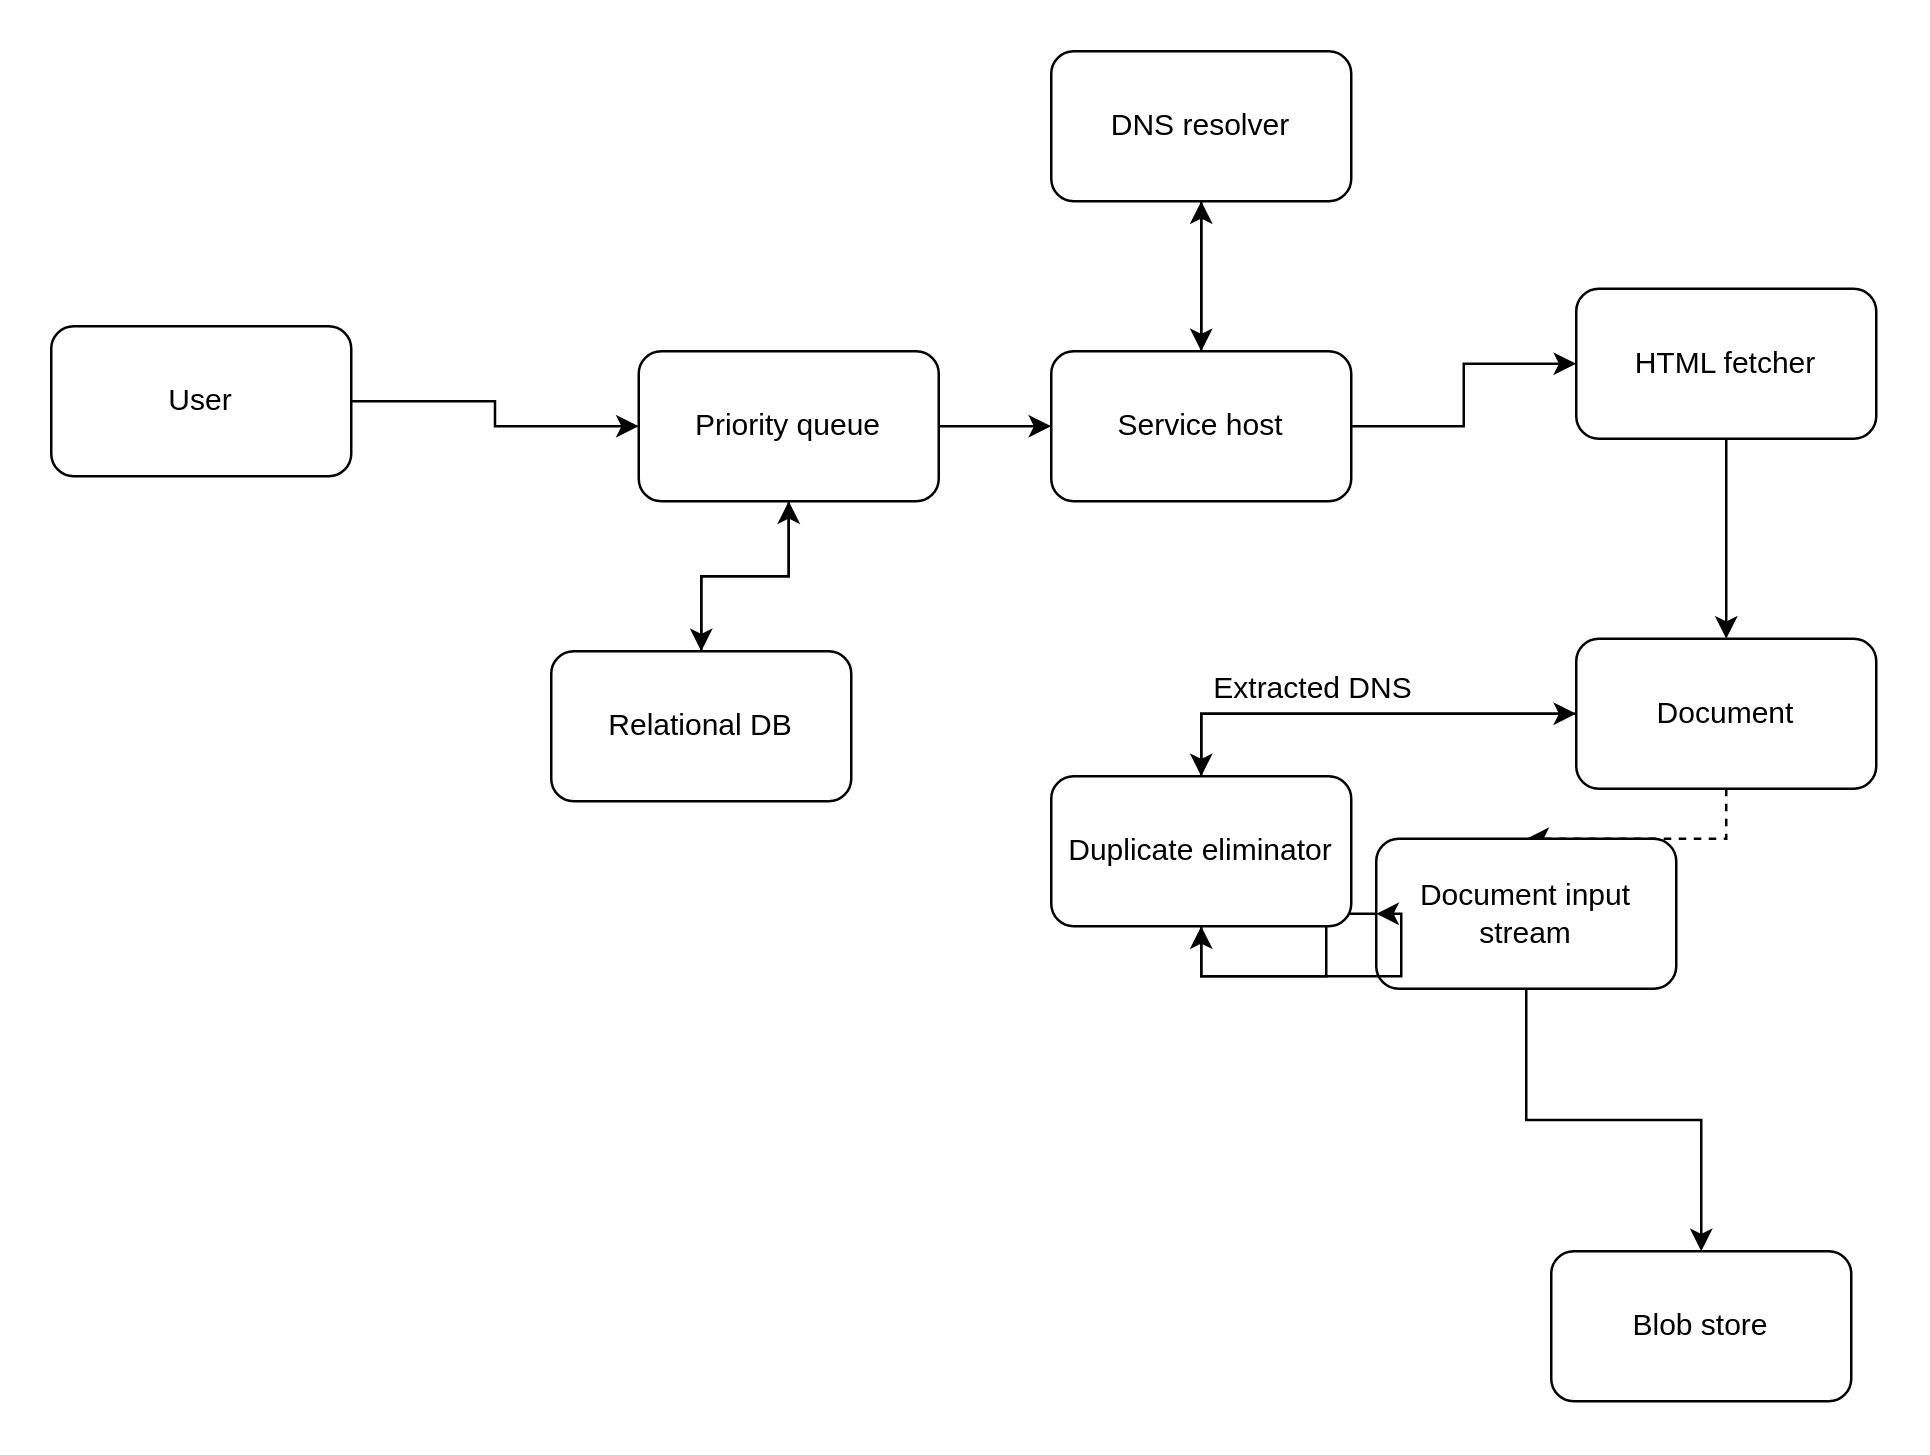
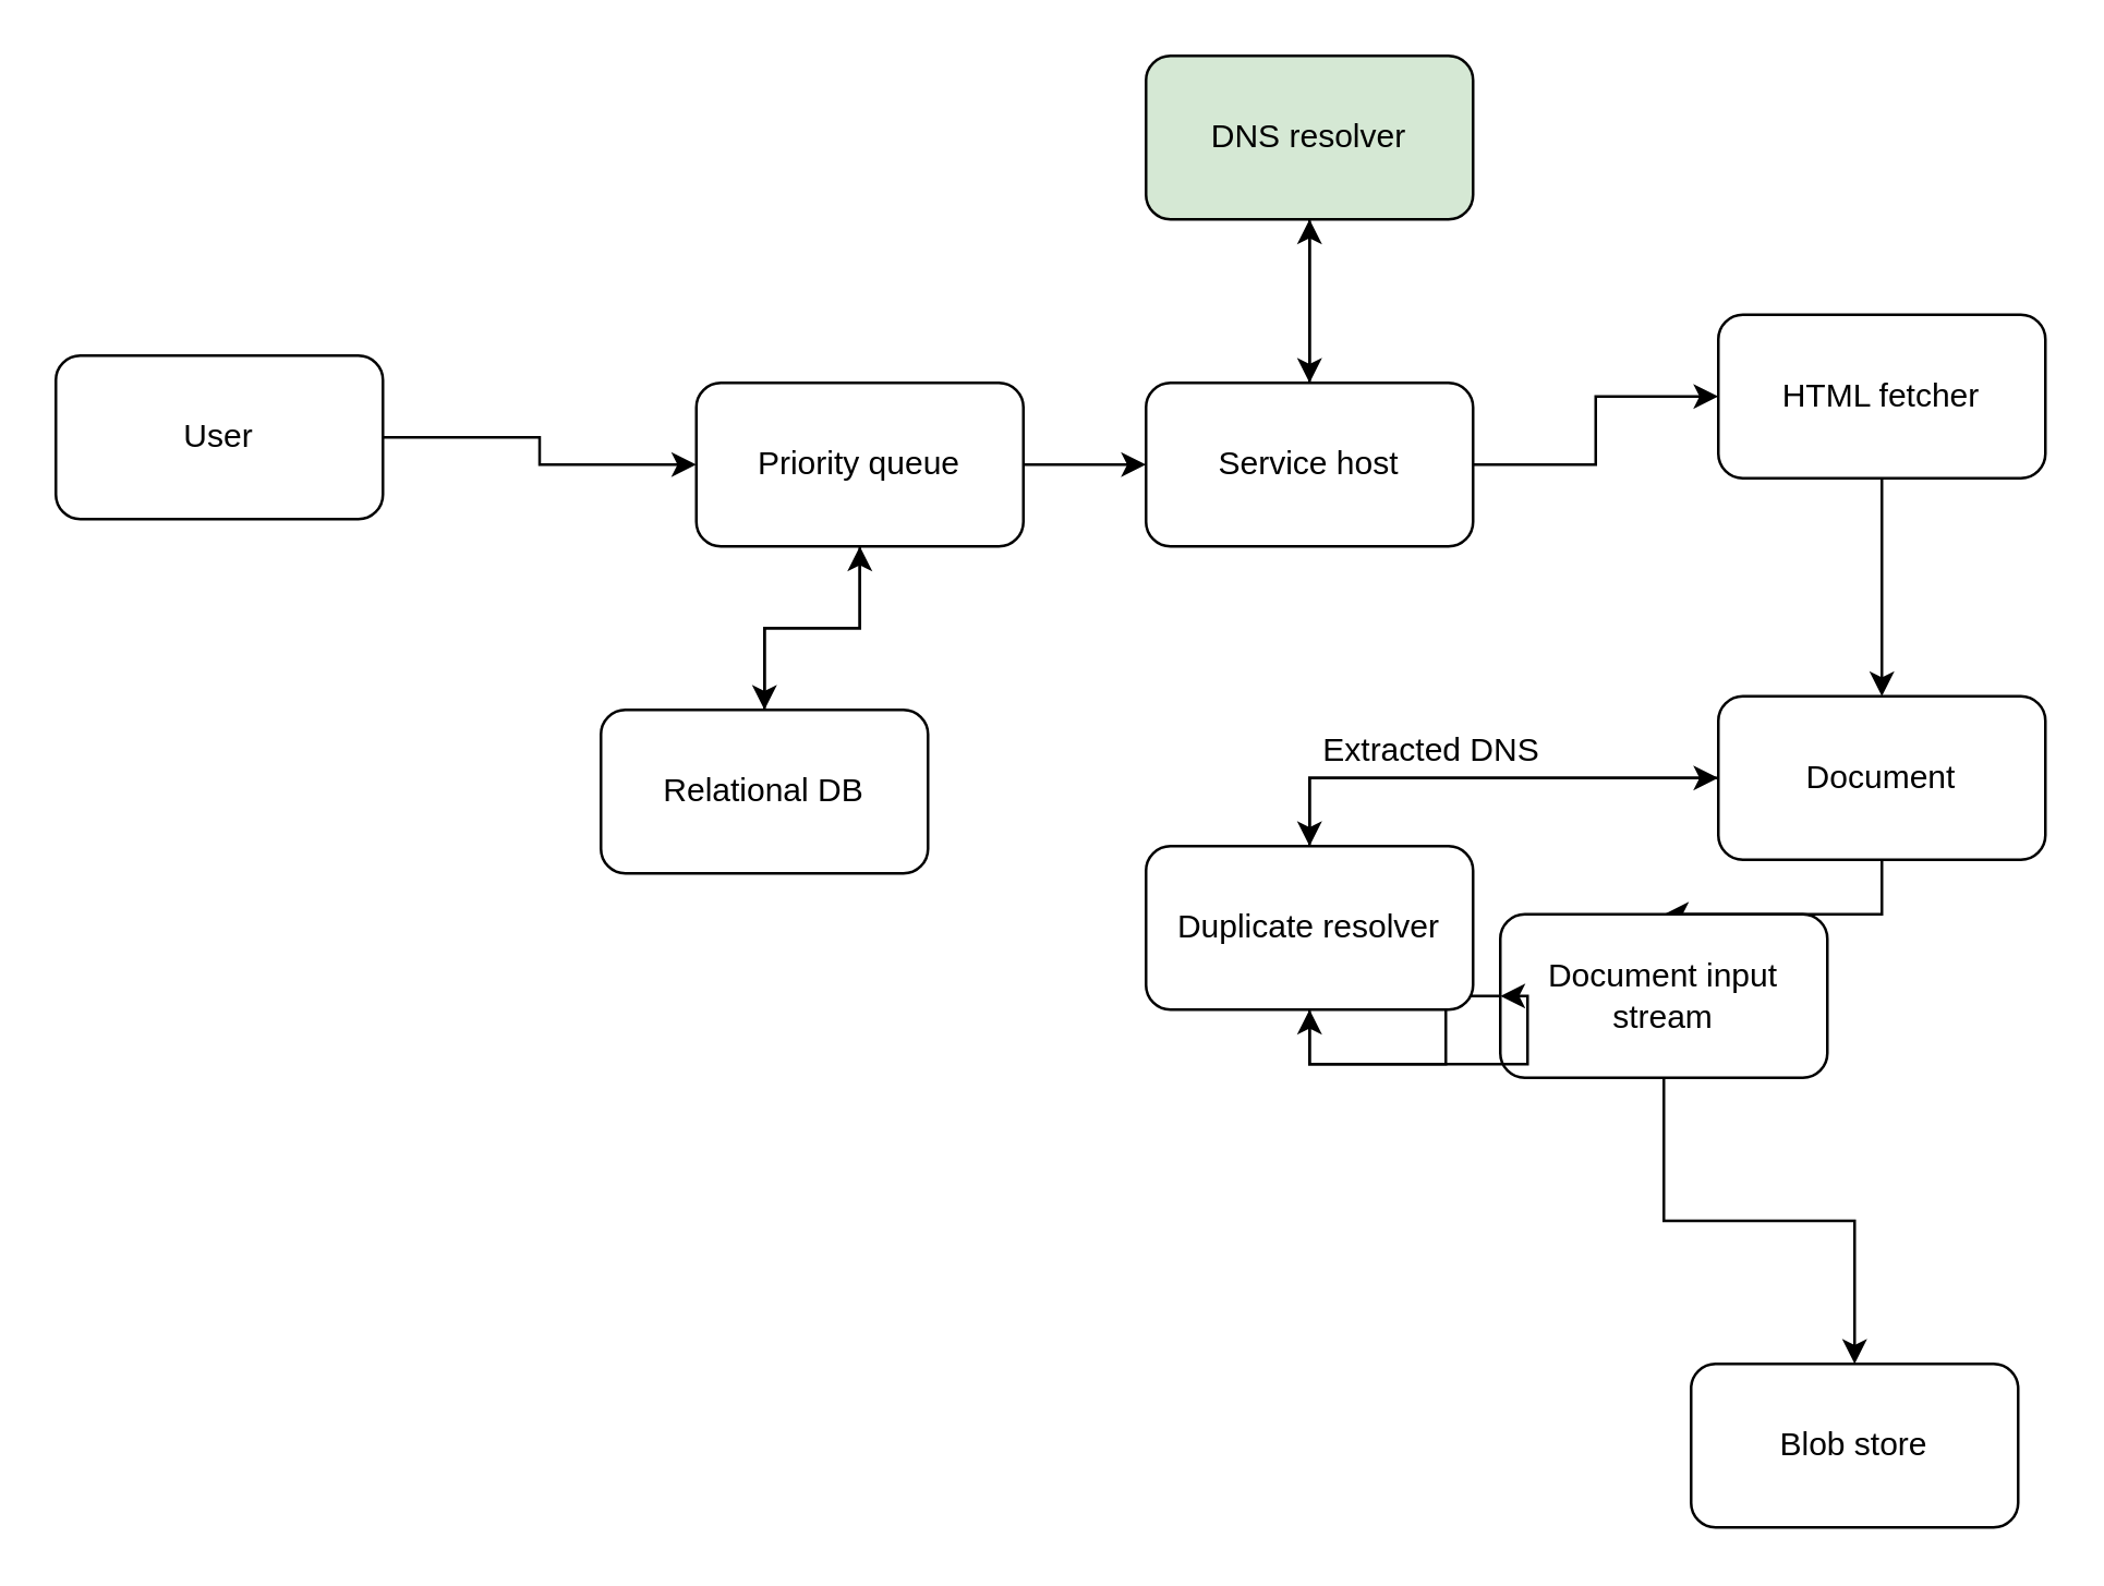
- <mxCell id="8" value="DNS resolver" style="rounded=1;whiteSpace=wrap;html=1;" vertex="1" parent="1"><mxGeometry x="420" y="20" width="120" height="60" as="geometry" /></mxCell>
+ <mxCell id="8" value="DNS resolver" style="rounded=1;whiteSpace=wrap;html=1;fillColor=#d5e8d4;" vertex="1" parent="1"><mxGeometry x="420" y="20" width="120" height="60" as="geometry" /></mxCell>
- <mxCell id="16" style="edgeStyle=orthogonalEdgeStyle;rounded=0;orthogonalLoop=1;jettySize=auto;html=1;exitX=0.5;exitY=1;exitDx=0;exitDy=0;dashed=1;" edge="1" parent="1" source="18" target="21"><mxGeometry relative="1" as="geometry" /></mxCell>
+ <mxCell id="16" style="edgeStyle=orthogonalEdgeStyle;rounded=0;orthogonalLoop=1;jettySize=auto;html=1;exitX=0.5;exitY=1;exitDx=0;exitDy=0;" edge="1" parent="1" source="18" target="21"><mxGeometry relative="1" as="geometry" /></mxCell>
- <mxCell id="25" value="Duplicate eliminator" style="rounded=1;whiteSpace=wrap;html=1;" vertex="1" parent="1"><mxGeometry x="420" y="310" width="120" height="60" as="geometry" /></mxCell>
+ <mxCell id="25" value="Duplicate resolver" style="rounded=1;whiteSpace=wrap;html=1;" vertex="1" parent="1"><mxGeometry x="420" y="310" width="120" height="60" as="geometry" /></mxCell>
